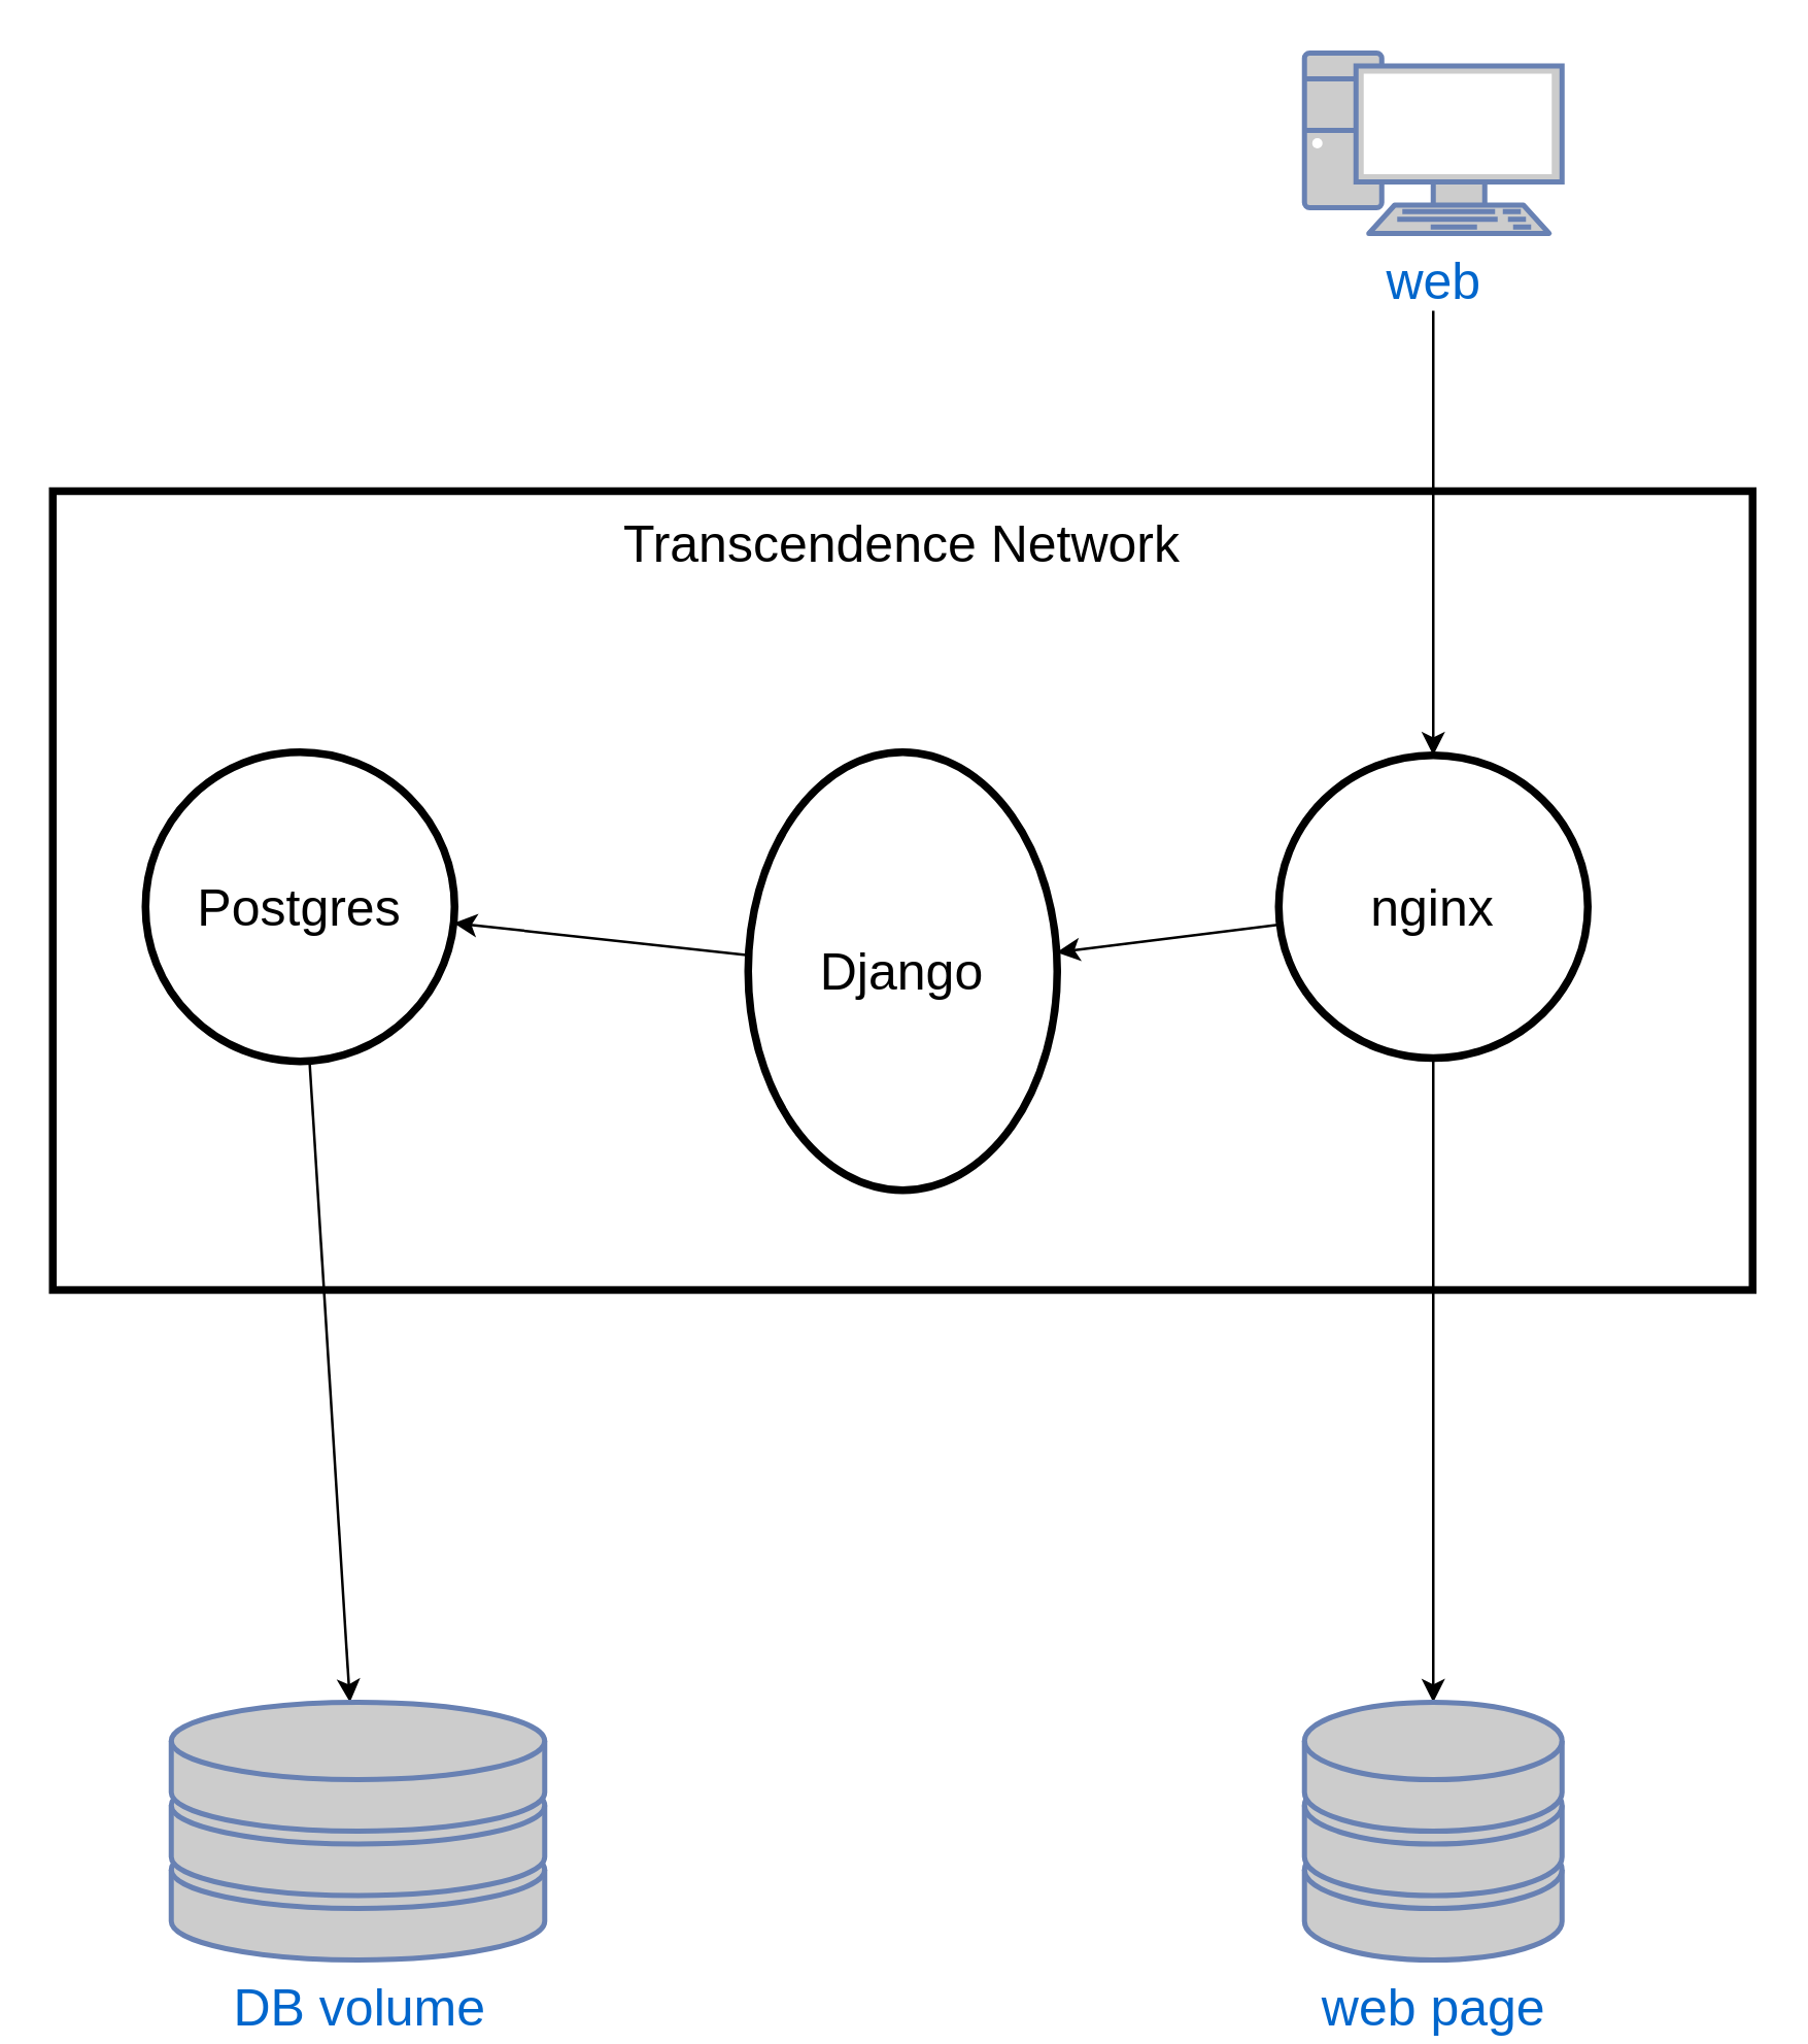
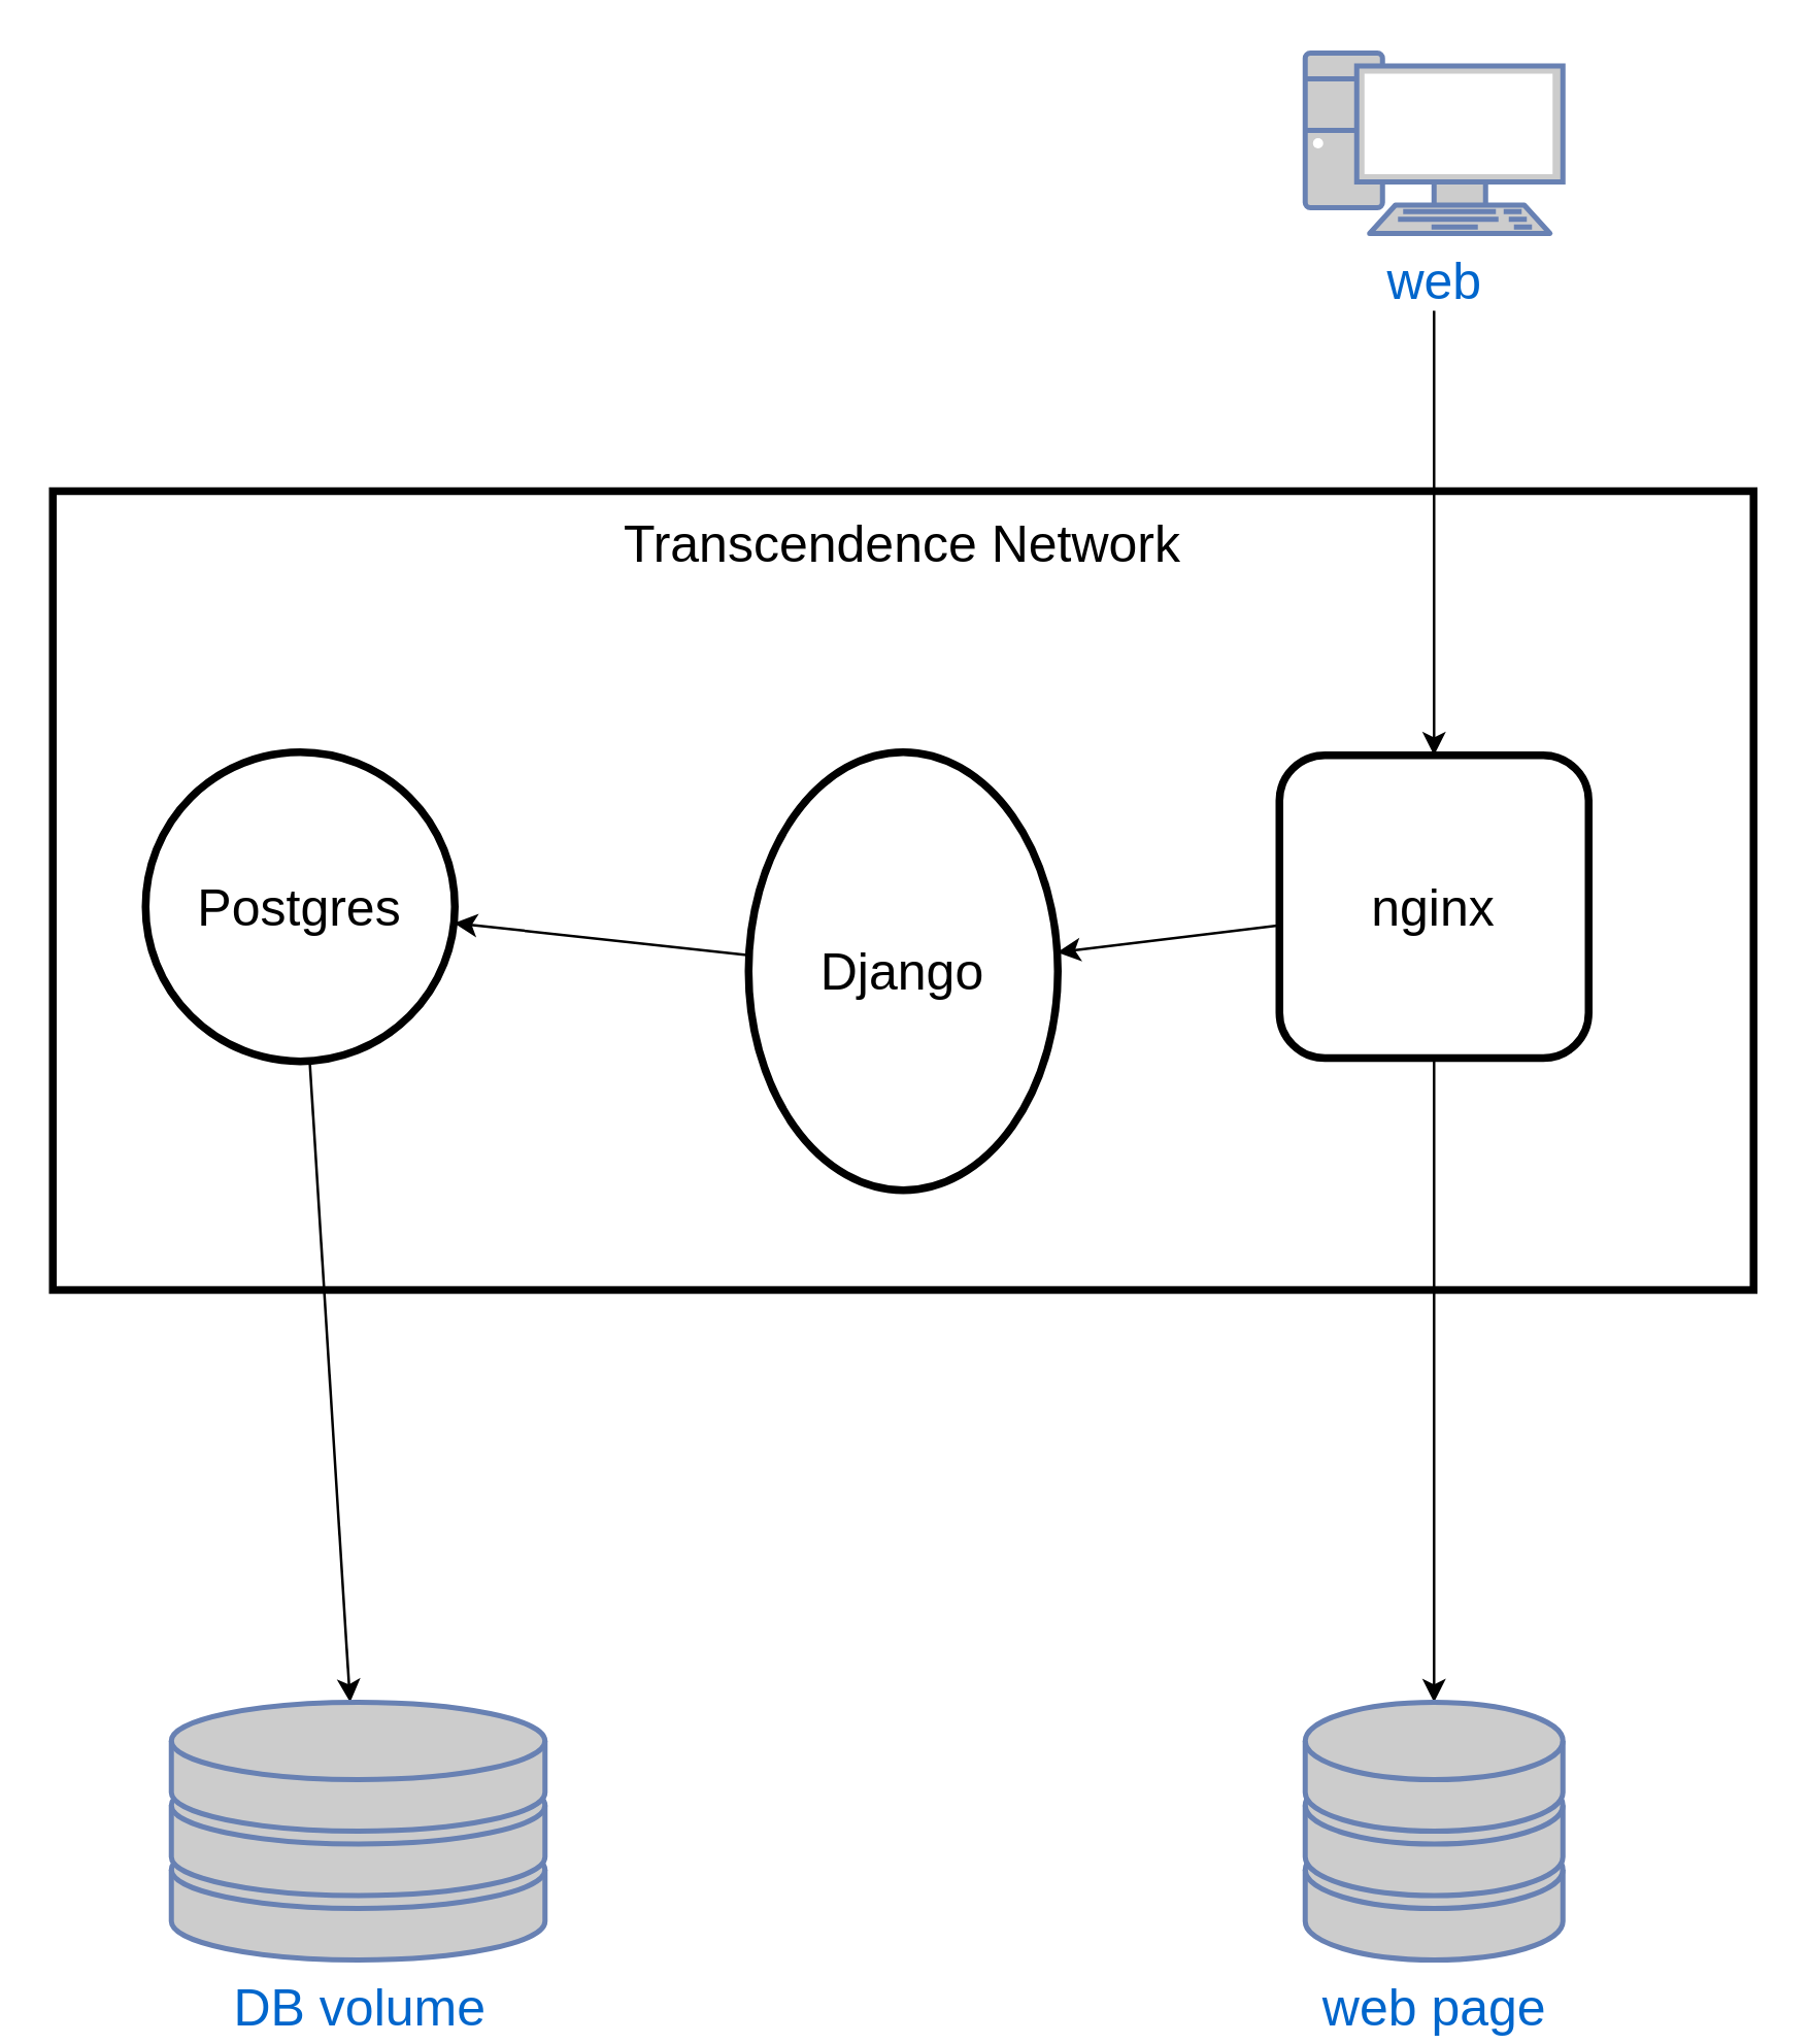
- <mxCell id="9" value="nginx" style="ellipse;whiteSpace=wrap;html=1;strokeWidth=3;fontSize=20;fillColor=none;" vertex="1" parent="1"><mxGeometry x="496" y="292.5" width="120" height="117.5" as="geometry" /></mxCell>
+ <mxCell id="9" value="nginx" style="whiteSpace=wrap;html=1;strokeWidth=3;fontSize=20;fillColor=none;rounded=1;" vertex="1" parent="1"><mxGeometry x="496" y="292.5" width="120" height="117.5" as="geometry" /></mxCell>
